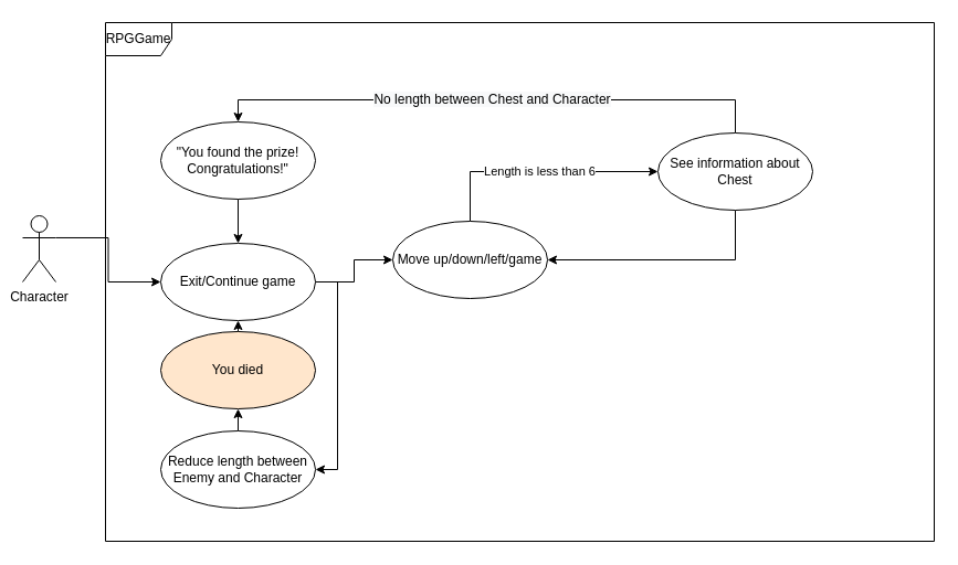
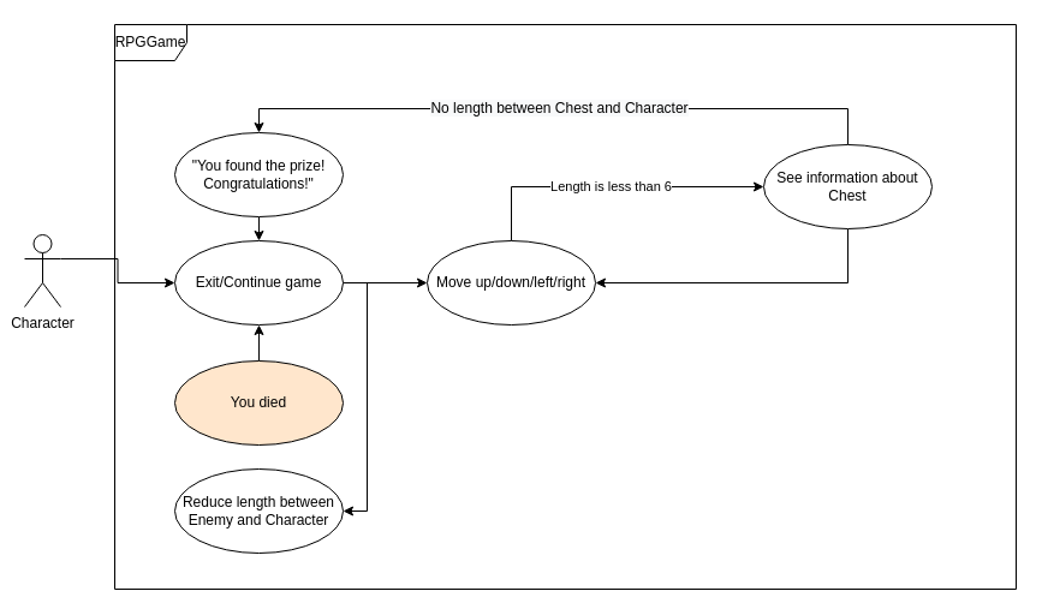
- <mxCell id="12" value="See information about Chest" style="ellipse;whiteSpace=wrap;html=1;" vertex="1" parent="1"><mxGeometry x="595" y="120" width="140" height="70" as="geometry" /></mxCell>
+ <mxCell id="12" value="See information about Chest" style="ellipse;whiteSpace=wrap;html=1;" vertex="1" parent="1"><mxGeometry x="635" y="120" width="140" height="70" as="geometry" /></mxCell>
- <mxCell id="9" value="Move up/down/left/game" style="ellipse;whiteSpace=wrap;html=1;" vertex="1" parent="1"><mxGeometry x="355" y="200" width="140" height="70" as="geometry" /></mxCell>
+ <mxCell id="9" value="Move up/down/left/right" style="ellipse;whiteSpace=wrap;html=1;" vertex="1" parent="1"><mxGeometry x="355" y="200" width="140" height="70" as="geometry" /></mxCell>
- <mxCell id="7" value="Exit/Continue game" style="ellipse;whiteSpace=wrap;html=1;" vertex="1" parent="1"><mxGeometry x="145" y="220" width="140" height="70" as="geometry" /></mxCell>
+ <mxCell id="7" value="Exit/Continue game" style="ellipse;whiteSpace=wrap;html=1;" vertex="1" parent="1"><mxGeometry x="145" y="200" width="140" height="70" as="geometry" /></mxCell>
- <mxCell id="15" style="edgeStyle=orthogonalEdgeStyle;rounded=0;orthogonalLoop=1;jettySize=auto;html=1;exitX=0.5;exitY=0;exitDx=0;exitDy=0;startArrow=none;startFill=0;entryX=0.5;entryY=1;entryDx=0;entryDy=0;" edge="1" parent="1" source="16" target="18"><mxGeometry relative="1" as="geometry"><mxPoint x="215" y="355" as="targetPoint" /></mxGeometry></mxCell>
